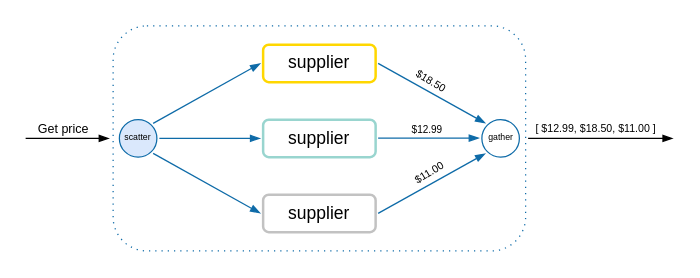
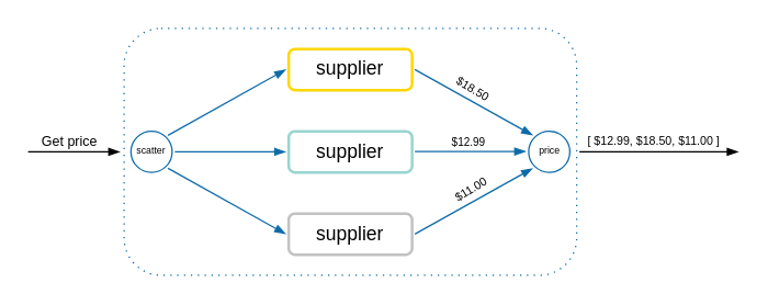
- <mxCell id="9" value="scatter" style="ellipse;whiteSpace=wrap;html=1;labelBackgroundColor=none;strokeColor=#0E6BA8;fontSize=7;fontColor=#000000;perimeterSpacing=2;spacingBottom=1;fillColor=#dae8fc;" parent="1" vertex="1"><mxGeometry x="95" y="95" width="30" height="30" as="geometry" /></mxCell>
+ <mxCell id="9" value="scatter" style="ellipse;whiteSpace=wrap;html=1;labelBackgroundColor=none;strokeColor=#0E6BA8;fontSize=7;fontColor=#000000;perimeterSpacing=2;spacingBottom=1;" parent="1" vertex="1"><mxGeometry x="95" y="95" width="30" height="30" as="geometry" /></mxCell>
- <mxCell id="10" value="gather" style="ellipse;whiteSpace=wrap;html=1;labelBackgroundColor=none;strokeColor=#0E6BA8;fontSize=7;fontColor=#000000;perimeterSpacing=2;spacingBottom=1;spacingLeft=1;" parent="1" vertex="1"><mxGeometry x="385" y="95" width="30" height="30" as="geometry" /></mxCell>
+ <mxCell id="10" value="price" style="ellipse;whiteSpace=wrap;html=1;labelBackgroundColor=none;strokeColor=#0E6BA8;fontSize=7;fontColor=#000000;perimeterSpacing=2;spacingBottom=1;spacingLeft=1;" parent="1" vertex="1"><mxGeometry x="385" y="95" width="30" height="30" as="geometry" /></mxCell>
